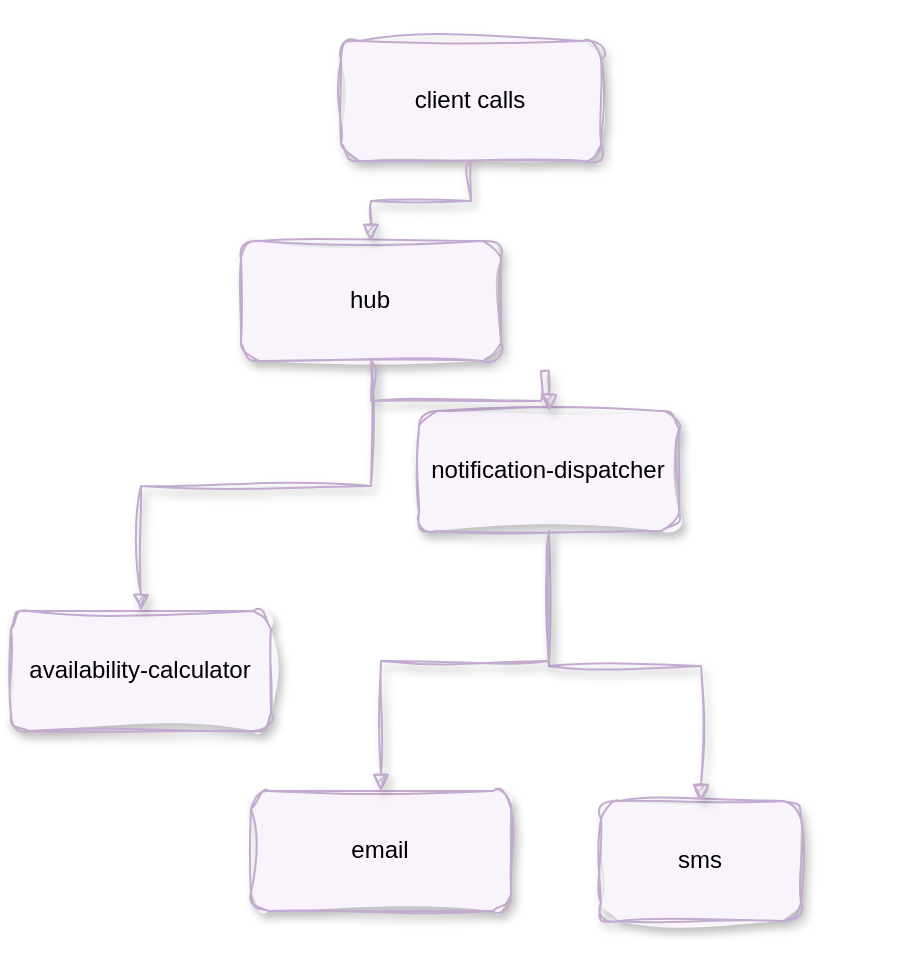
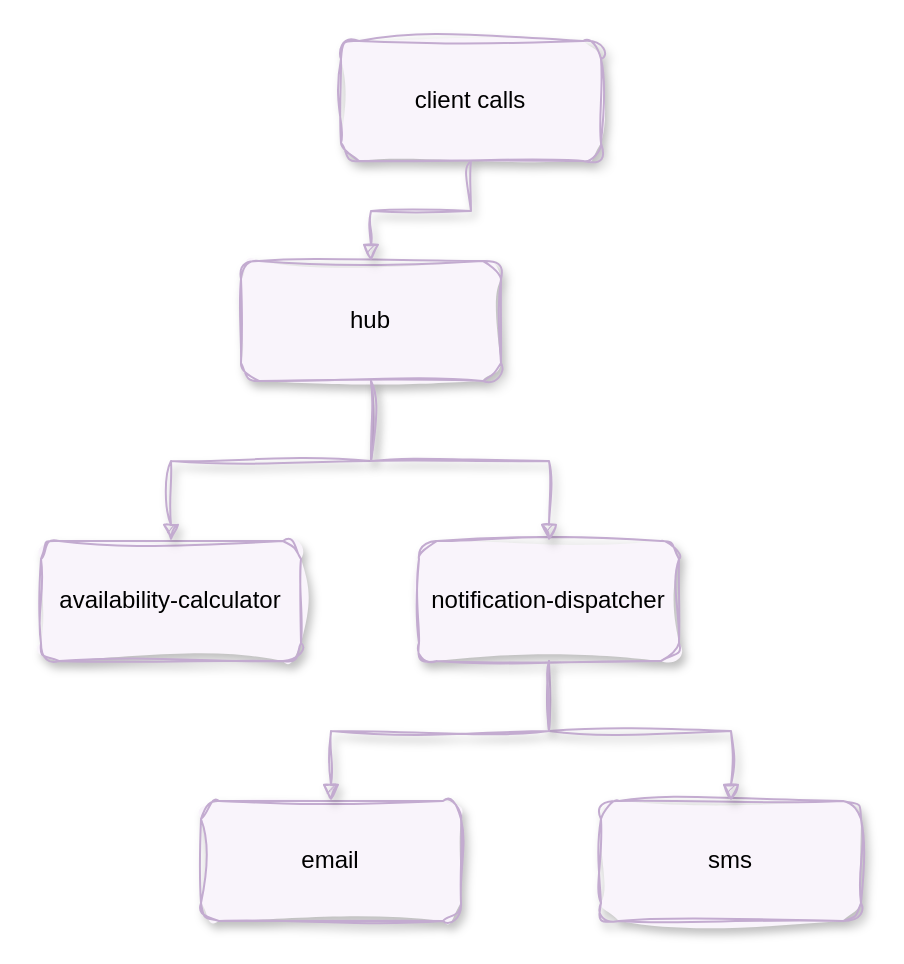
- <mxCell id="4" value="hub" style="rounded=1;whiteSpace=wrap;html=1;sketch=1;curveFitting=1;jiggle=2;glass=0;shadow=1;strokeColor=#C3ABD0;fillStyle=solid;align=center;verticalAlign=middle;fontFamily=Helvetica;fontSize=12;fontColor=default;fillColor=light-dark(#f9f4fb, #322637);" parent="1" vertex="1"><mxGeometry x="120" y="120" width="130" height="60" as="geometry" /></mxCell>
+ <mxCell id="4" value="hub" style="rounded=1;whiteSpace=wrap;html=1;sketch=1;curveFitting=1;jiggle=2;glass=0;shadow=1;strokeColor=#C3ABD0;fillStyle=solid;align=center;verticalAlign=middle;fontFamily=Helvetica;fontSize=12;fontColor=default;fillColor=light-dark(#f9f4fb, #322637);" parent="1" vertex="1"><mxGeometry x="120" y="130" width="130" height="60" as="geometry" /></mxCell>
- <mxCell id="7" value="notification-dispatcher" style="rounded=1;whiteSpace=wrap;html=1;sketch=1;curveFitting=1;jiggle=2;glass=0;shadow=1;align=center;verticalAlign=middle;fontFamily=Helvetica;fontSize=12;strokeColor=#C3ABD0;fillStyle=solid;fontColor=default;fillColor=light-dark(#f9f4fb, #322637);" parent="1" vertex="1"><mxGeometry x="209" y="205" width="130" height="60" as="geometry" /></mxCell>
+ <mxCell id="7" value="notification-dispatcher" style="rounded=1;whiteSpace=wrap;html=1;sketch=1;curveFitting=1;jiggle=2;glass=0;shadow=1;align=center;verticalAlign=middle;fontFamily=Helvetica;fontSize=12;strokeColor=#C3ABD0;fillStyle=solid;fontColor=default;fillColor=light-dark(#f9f4fb, #322637);" parent="1" vertex="1"><mxGeometry x="209" y="270" width="130" height="60" as="geometry" /></mxCell>
- <mxCell id="3" value="availability-calculator" style="rounded=1;whiteSpace=wrap;html=1;sketch=1;curveFitting=1;jiggle=2;glass=0;shadow=1;align=center;verticalAlign=middle;fontFamily=Helvetica;fontSize=12;strokeColor=#C3ABD0;fillStyle=solid;fontColor=default;fillColor=light-dark(#f9f4fb, #322637);" parent="1" vertex="1"><mxGeometry x="5" y="305" width="130" height="60" as="geometry" /></mxCell>
+ <mxCell id="3" value="availability-calculator" style="rounded=1;whiteSpace=wrap;html=1;sketch=1;curveFitting=1;jiggle=2;glass=0;shadow=1;align=center;verticalAlign=middle;fontFamily=Helvetica;fontSize=12;strokeColor=#C3ABD0;fillStyle=solid;fontColor=default;fillColor=light-dark(#f9f4fb, #322637);" parent="1" vertex="1"><mxGeometry x="20" y="270" width="130" height="60" as="geometry" /></mxCell>
- <mxCell id="8" value="email" style="rounded=1;whiteSpace=wrap;html=1;sketch=1;curveFitting=1;jiggle=2;glass=0;shadow=1;align=center;verticalAlign=middle;fontFamily=Helvetica;fontSize=12;strokeColor=#C3ABD0;fillStyle=solid;fontColor=default;fillColor=light-dark(#f9f4fb, #322637);" parent="1" vertex="1"><mxGeometry x="125" y="395" width="130" height="60" as="geometry" /></mxCell>
+ <mxCell id="8" value="email" style="rounded=1;whiteSpace=wrap;html=1;sketch=1;curveFitting=1;jiggle=2;glass=0;shadow=1;align=center;verticalAlign=middle;fontFamily=Helvetica;fontSize=12;strokeColor=#C3ABD0;fillStyle=solid;fontColor=default;fillColor=light-dark(#f9f4fb, #322637);" parent="1" vertex="1"><mxGeometry x="100" y="400" width="130" height="60" as="geometry" /></mxCell>
- <mxCell id="9" value="sms" style="rounded=1;whiteSpace=wrap;html=1;sketch=1;curveFitting=1;jiggle=2;glass=0;shadow=1;align=center;verticalAlign=middle;fontFamily=Helvetica;fontSize=12;strokeColor=#C3ABD0;fillStyle=solid;fontColor=default;fillColor=light-dark(#f9f4fb, #322637);" parent="1" vertex="1"><mxGeometry x="300" y="400" width="100" height="60" as="geometry" /></mxCell>
+ <mxCell id="9" value="sms" style="rounded=1;whiteSpace=wrap;html=1;sketch=1;curveFitting=1;jiggle=2;glass=0;shadow=1;align=center;verticalAlign=middle;fontFamily=Helvetica;fontSize=12;strokeColor=#C3ABD0;fillStyle=solid;fontColor=default;fillColor=light-dark(#f9f4fb, #322637);" parent="1" vertex="1"><mxGeometry x="300" y="400" width="130" height="60" as="geometry" /></mxCell>
